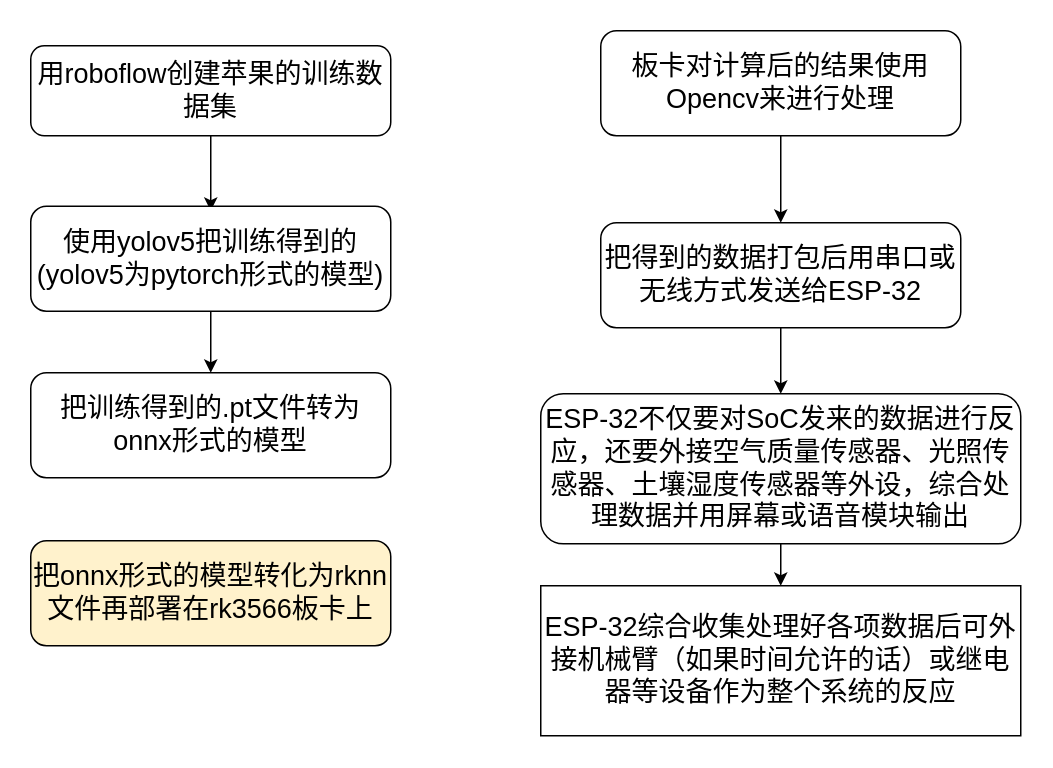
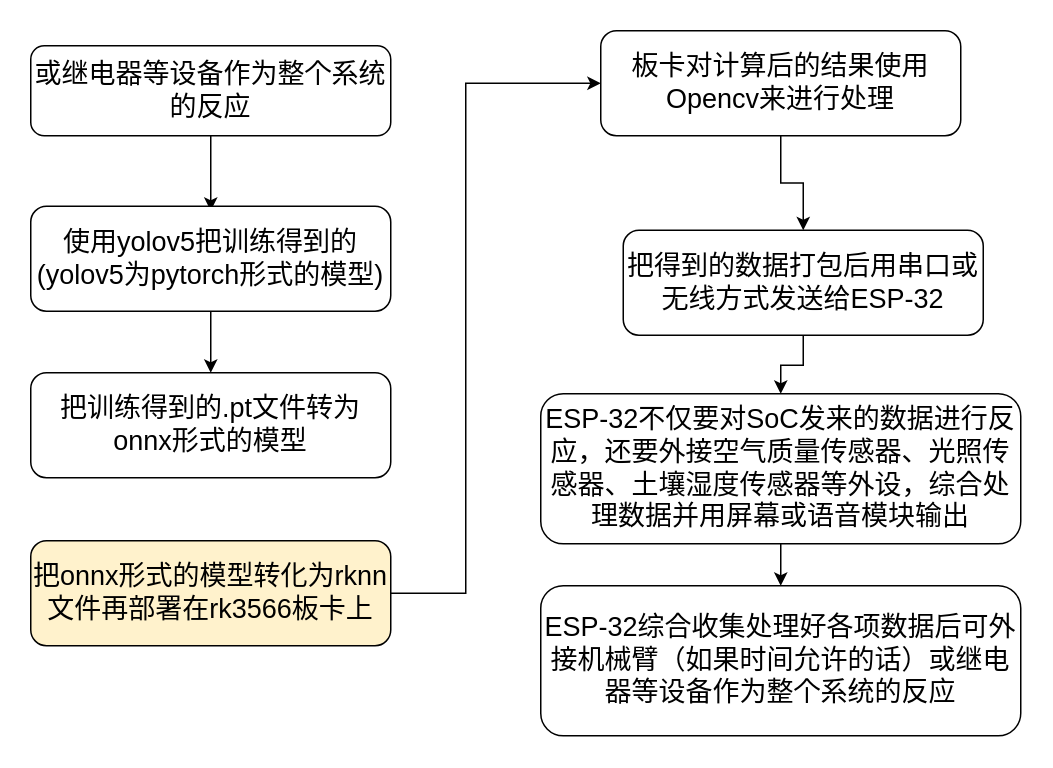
- <mxCell id="3" value="&lt;font style=&quot;font-size: 18px;&quot;&gt;用roboflow创建苹果的训练数据集&lt;/font&gt;" style="rounded=1;whiteSpace=wrap;html=1;" vertex="1" parent="1"><mxGeometry x="20" y="30" width="240" height="60" as="geometry" /></mxCell>
+ <mxCell id="3" value="&lt;font style=&quot;font-size: 18px;&quot;&gt;或继电器等设备作为整个系统的反应&lt;/font&gt;" style="rounded=1;whiteSpace=wrap;html=1;" vertex="1" parent="1"><mxGeometry x="20" y="30" width="240" height="60" as="geometry" /></mxCell>
- <mxCell id="12" value="&lt;span style=&quot;font-size: 18px;&quot;&gt;把得到的数据打包后用串口或无线方式发送给ESP-32&lt;/span&gt;" style="rounded=1;whiteSpace=wrap;html=1;" vertex="1" parent="1"><mxGeometry x="400" y="148" width="240" height="70" as="geometry" /></mxCell>
+ <mxCell id="12" value="&lt;span style=&quot;font-size: 18px;&quot;&gt;把得到的数据打包后用串口或无线方式发送给ESP-32&lt;/span&gt;" style="rounded=1;whiteSpace=wrap;html=1;" vertex="1" parent="1"><mxGeometry x="415" y="153" width="240" height="70" as="geometry" /></mxCell>
+ <mxCell id="7" value="" style="edgeStyle=orthogonalEdgeStyle;rounded=0;orthogonalLoop=1;jettySize=auto;html=1;" edge="1" parent="1" source="8" target="10"><mxGeometry relative="1" as="geometry"><Array as="points"><mxPoint x="310" y="395" /><mxPoint x="310" y="55" /></Array></mxGeometry></mxCell>
- <mxCell id="15" value="&lt;span style=&quot;font-size: 18px;&quot;&gt;ESP-32综合收集处理好各项数据后可外接机械臂（如果时间允许的话）或继电器等设备作为整个系统的反应&lt;/span&gt;" style="whiteSpace=wrap;html=1;rounded=0;" vertex="1" parent="1"><mxGeometry x="360" y="390" width="320" height="100" as="geometry" /></mxCell>
+ <mxCell id="15" value="&lt;span style=&quot;font-size: 18px;&quot;&gt;ESP-32综合收集处理好各项数据后可外接机械臂（如果时间允许的话）或继电器等设备作为整个系统的反应&lt;/span&gt;" style="rounded=1;whiteSpace=wrap;html=1;" vertex="1" parent="1"><mxGeometry x="360" y="390" width="320" height="100" as="geometry" /></mxCell>
